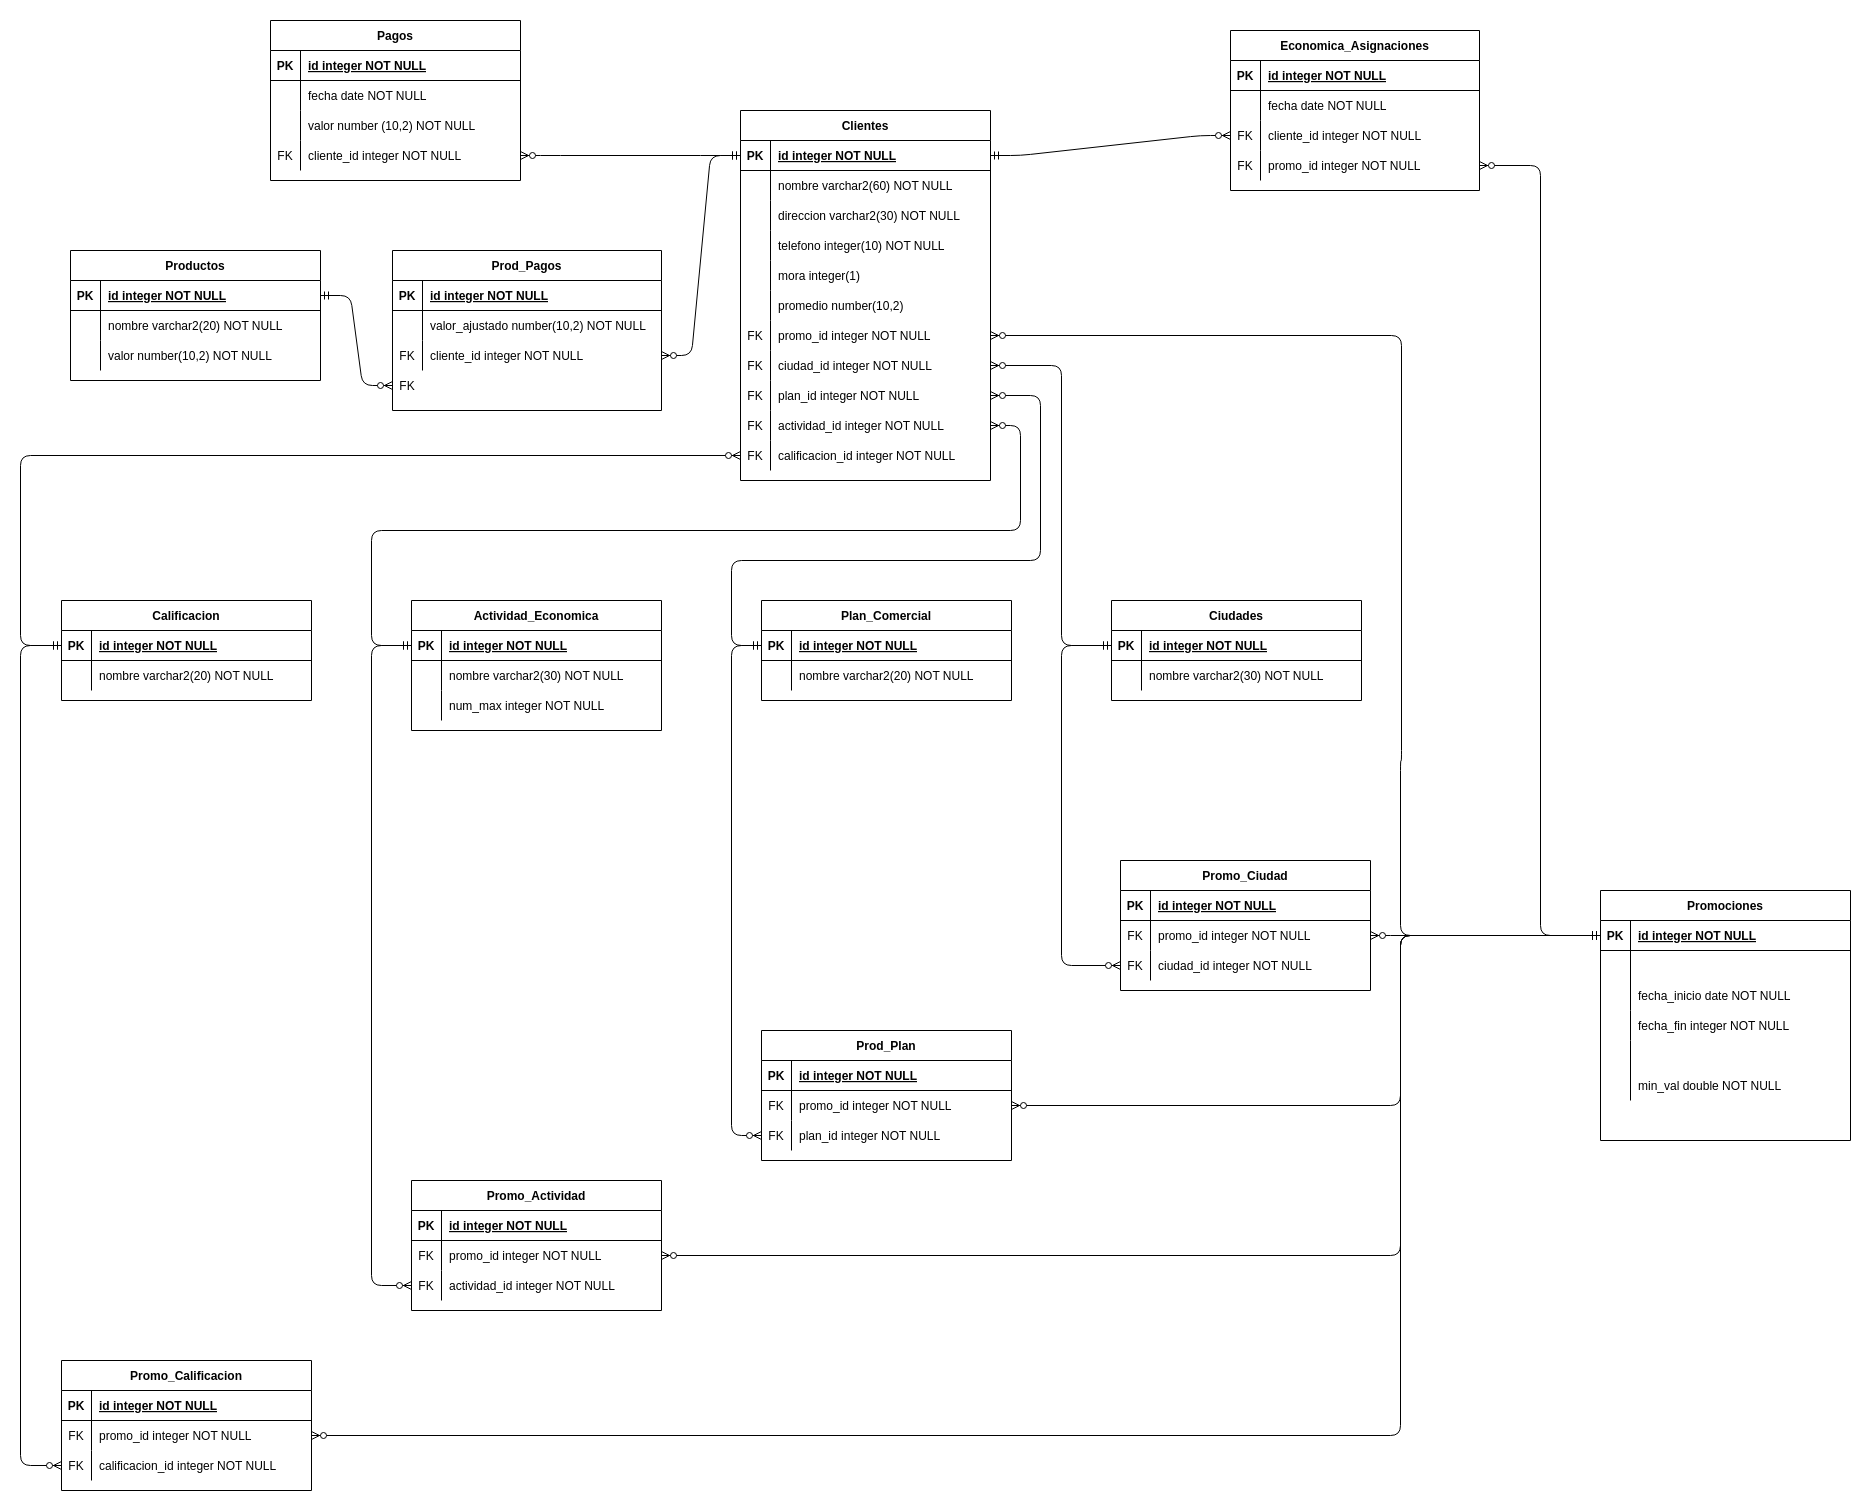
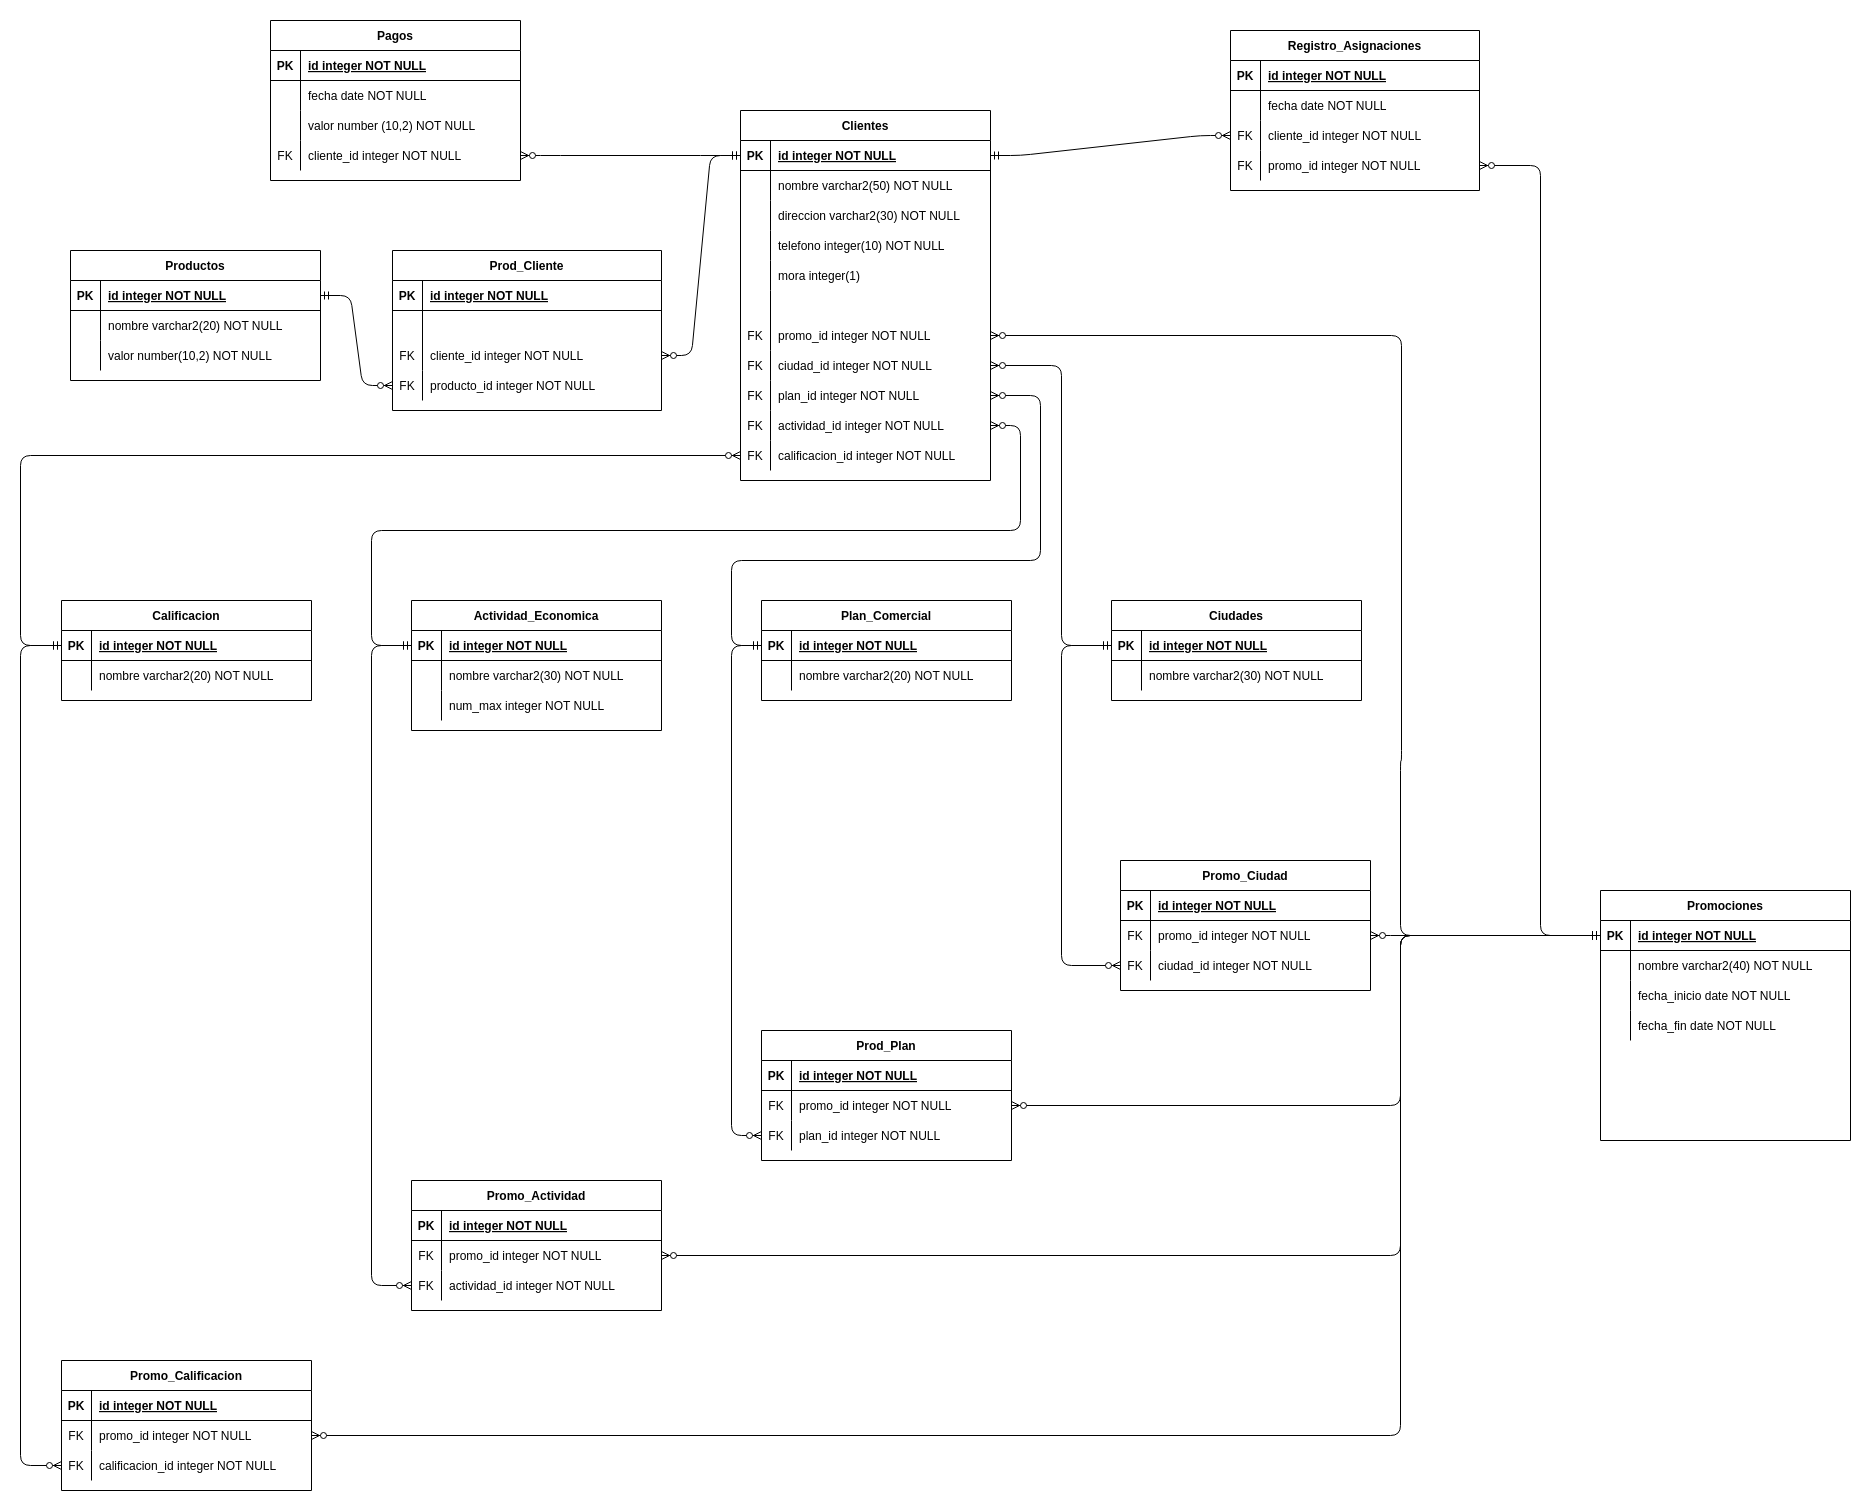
- <mxCell id="179" value="Economica_Asignaciones" style="shape=table;startSize=30;container=1;collapsible=1;childLayout=tableLayout;fixedRows=1;rowLines=0;fontStyle=1;align=center;resizeLast=1;" parent="1" vertex="1"><mxGeometry x="1230" y="30" width="249" height="160" as="geometry" /></mxCell>
+ <mxCell id="179" value="Registro_Asignaciones" style="shape=table;startSize=30;container=1;collapsible=1;childLayout=tableLayout;fixedRows=1;rowLines=0;fontStyle=1;align=center;resizeLast=1;" parent="1" vertex="1"><mxGeometry x="1230" y="30" width="249" height="160" as="geometry" /></mxCell>
- <mxCell id="32" value="nombre varchar2(60) NOT NULL" style="shape=partialRectangle;connectable=0;fillColor=none;top=0;left=0;bottom=0;right=0;align=left;spacingLeft=6;overflow=hidden;" parent="30" vertex="1"><mxGeometry x="30" width="220" height="30" as="geometry" /></mxCell>
+ <mxCell id="32" value="nombre varchar2(50) NOT NULL" style="shape=partialRectangle;connectable=0;fillColor=none;top=0;left=0;bottom=0;right=0;align=left;spacingLeft=6;overflow=hidden;" parent="30" vertex="1"><mxGeometry x="30" width="220" height="30" as="geometry" /></mxCell>
- <mxCell id="110" value="Prod_Pagos" style="shape=table;startSize=30;container=1;collapsible=1;childLayout=tableLayout;fixedRows=1;rowLines=0;fontStyle=1;align=center;resizeLast=1;" parent="1" vertex="1"><mxGeometry x="392" y="250" width="269" height="160" as="geometry" /></mxCell>
+ <mxCell id="110" value="Prod_Cliente" style="shape=table;startSize=30;container=1;collapsible=1;childLayout=tableLayout;fixedRows=1;rowLines=0;fontStyle=1;align=center;resizeLast=1;" parent="1" vertex="1"><mxGeometry x="392" y="250" width="269" height="160" as="geometry" /></mxCell>
- <mxCell id="44" value="promedio number(10,2)" style="shape=partialRectangle;connectable=0;fillColor=none;top=0;left=0;bottom=0;right=0;align=left;spacingLeft=6;overflow=hidden;" parent="42" vertex="1"><mxGeometry x="30" width="220" height="30" as="geometry" /></mxCell>
- <mxCell id="116" value="valor_ajustado number(10,2) NOT NULL" style="shape=partialRectangle;connectable=0;fillColor=none;top=0;left=0;bottom=0;right=0;align=left;spacingLeft=6;overflow=hidden;" parent="114" vertex="1"><mxGeometry x="30" width="239" height="30" as="geometry" /></mxCell>
+ <mxCell id="122" value="producto_id integer NOT NULL" style="shape=partialRectangle;connectable=0;fillColor=none;top=0;left=0;bottom=0;right=0;align=left;spacingLeft=6;overflow=hidden;" parent="120" vertex="1"><mxGeometry x="30" width="239" height="30" as="geometry" /></mxCell>
+ <mxCell id="73" value="nombre varchar2(40) NOT NULL" style="shape=partialRectangle;connectable=0;fillColor=none;top=0;left=0;bottom=0;right=0;align=left;spacingLeft=6;overflow=hidden;" parent="71" vertex="1"><mxGeometry x="30" width="220" height="30" as="geometry" /></mxCell>
- <mxCell id="79" value="fecha_fin integer NOT NULL" style="shape=partialRectangle;connectable=0;fillColor=none;top=0;left=0;bottom=0;right=0;align=left;spacingLeft=6;overflow=hidden;" parent="77" vertex="1"><mxGeometry x="30" width="220" height="30" as="geometry" /></mxCell>
+ <mxCell id="79" value="fecha_fin date NOT NULL" style="shape=partialRectangle;connectable=0;fillColor=none;top=0;left=0;bottom=0;right=0;align=left;spacingLeft=6;overflow=hidden;" parent="77" vertex="1"><mxGeometry x="30" width="220" height="30" as="geometry" /></mxCell>
- <mxCell id="84" value="min_val double NOT NULL" style="shape=partialRectangle;connectable=0;fillColor=none;top=0;left=0;bottom=0;right=0;align=left;spacingLeft=6;fontStyle=0;overflow=hidden;" parent="82" vertex="1"><mxGeometry x="30" width="220" height="30" as="geometry" /></mxCell>
